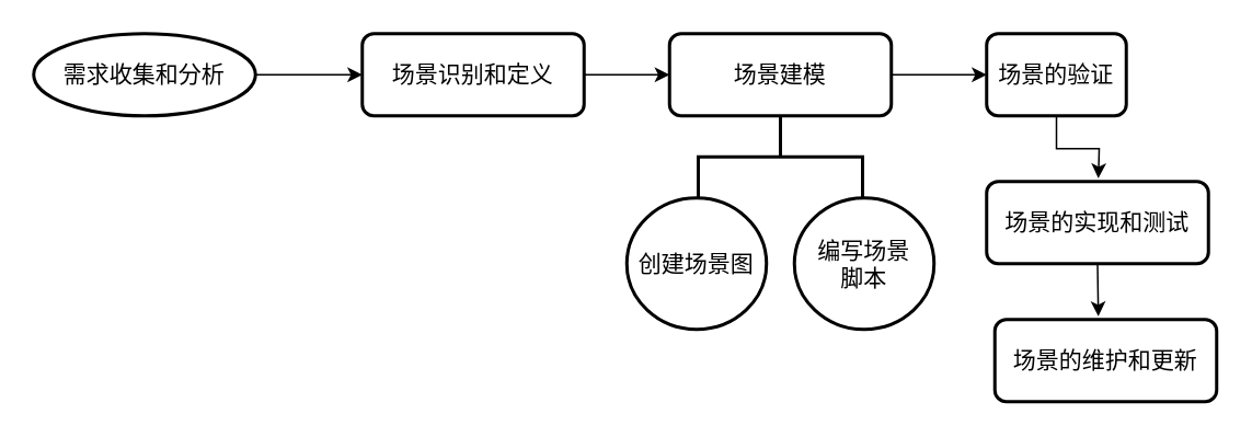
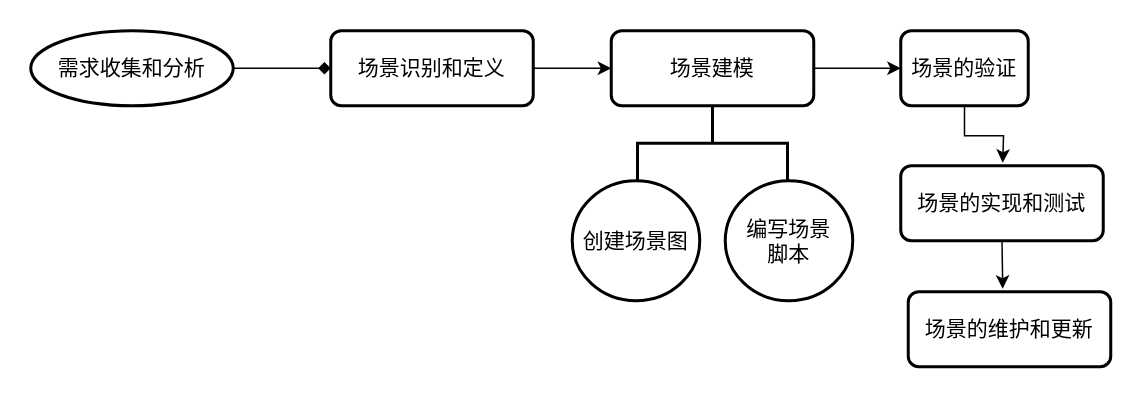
- <mxCell id="2" style="edgeStyle=orthogonalEdgeStyle;rounded=0;orthogonalLoop=1;jettySize=auto;html=1;exitX=1;exitY=0.5;exitDx=0;exitDy=0;entryX=0;entryY=0.5;entryDx=0;entryDy=0;" edge="1" parent="1" source="3" target="5"><mxGeometry relative="1" as="geometry" /></mxCell>
+ <mxCell id="2" style="edgeStyle=orthogonalEdgeStyle;rounded=0;orthogonalLoop=1;jettySize=auto;html=1;exitX=1;exitY=0.5;exitDx=0;exitDy=0;entryX=0;entryY=0.5;entryDx=0;entryDy=0;endArrow=diamond;" edge="1" parent="1" source="3" target="5"><mxGeometry relative="1" as="geometry" /></mxCell>
